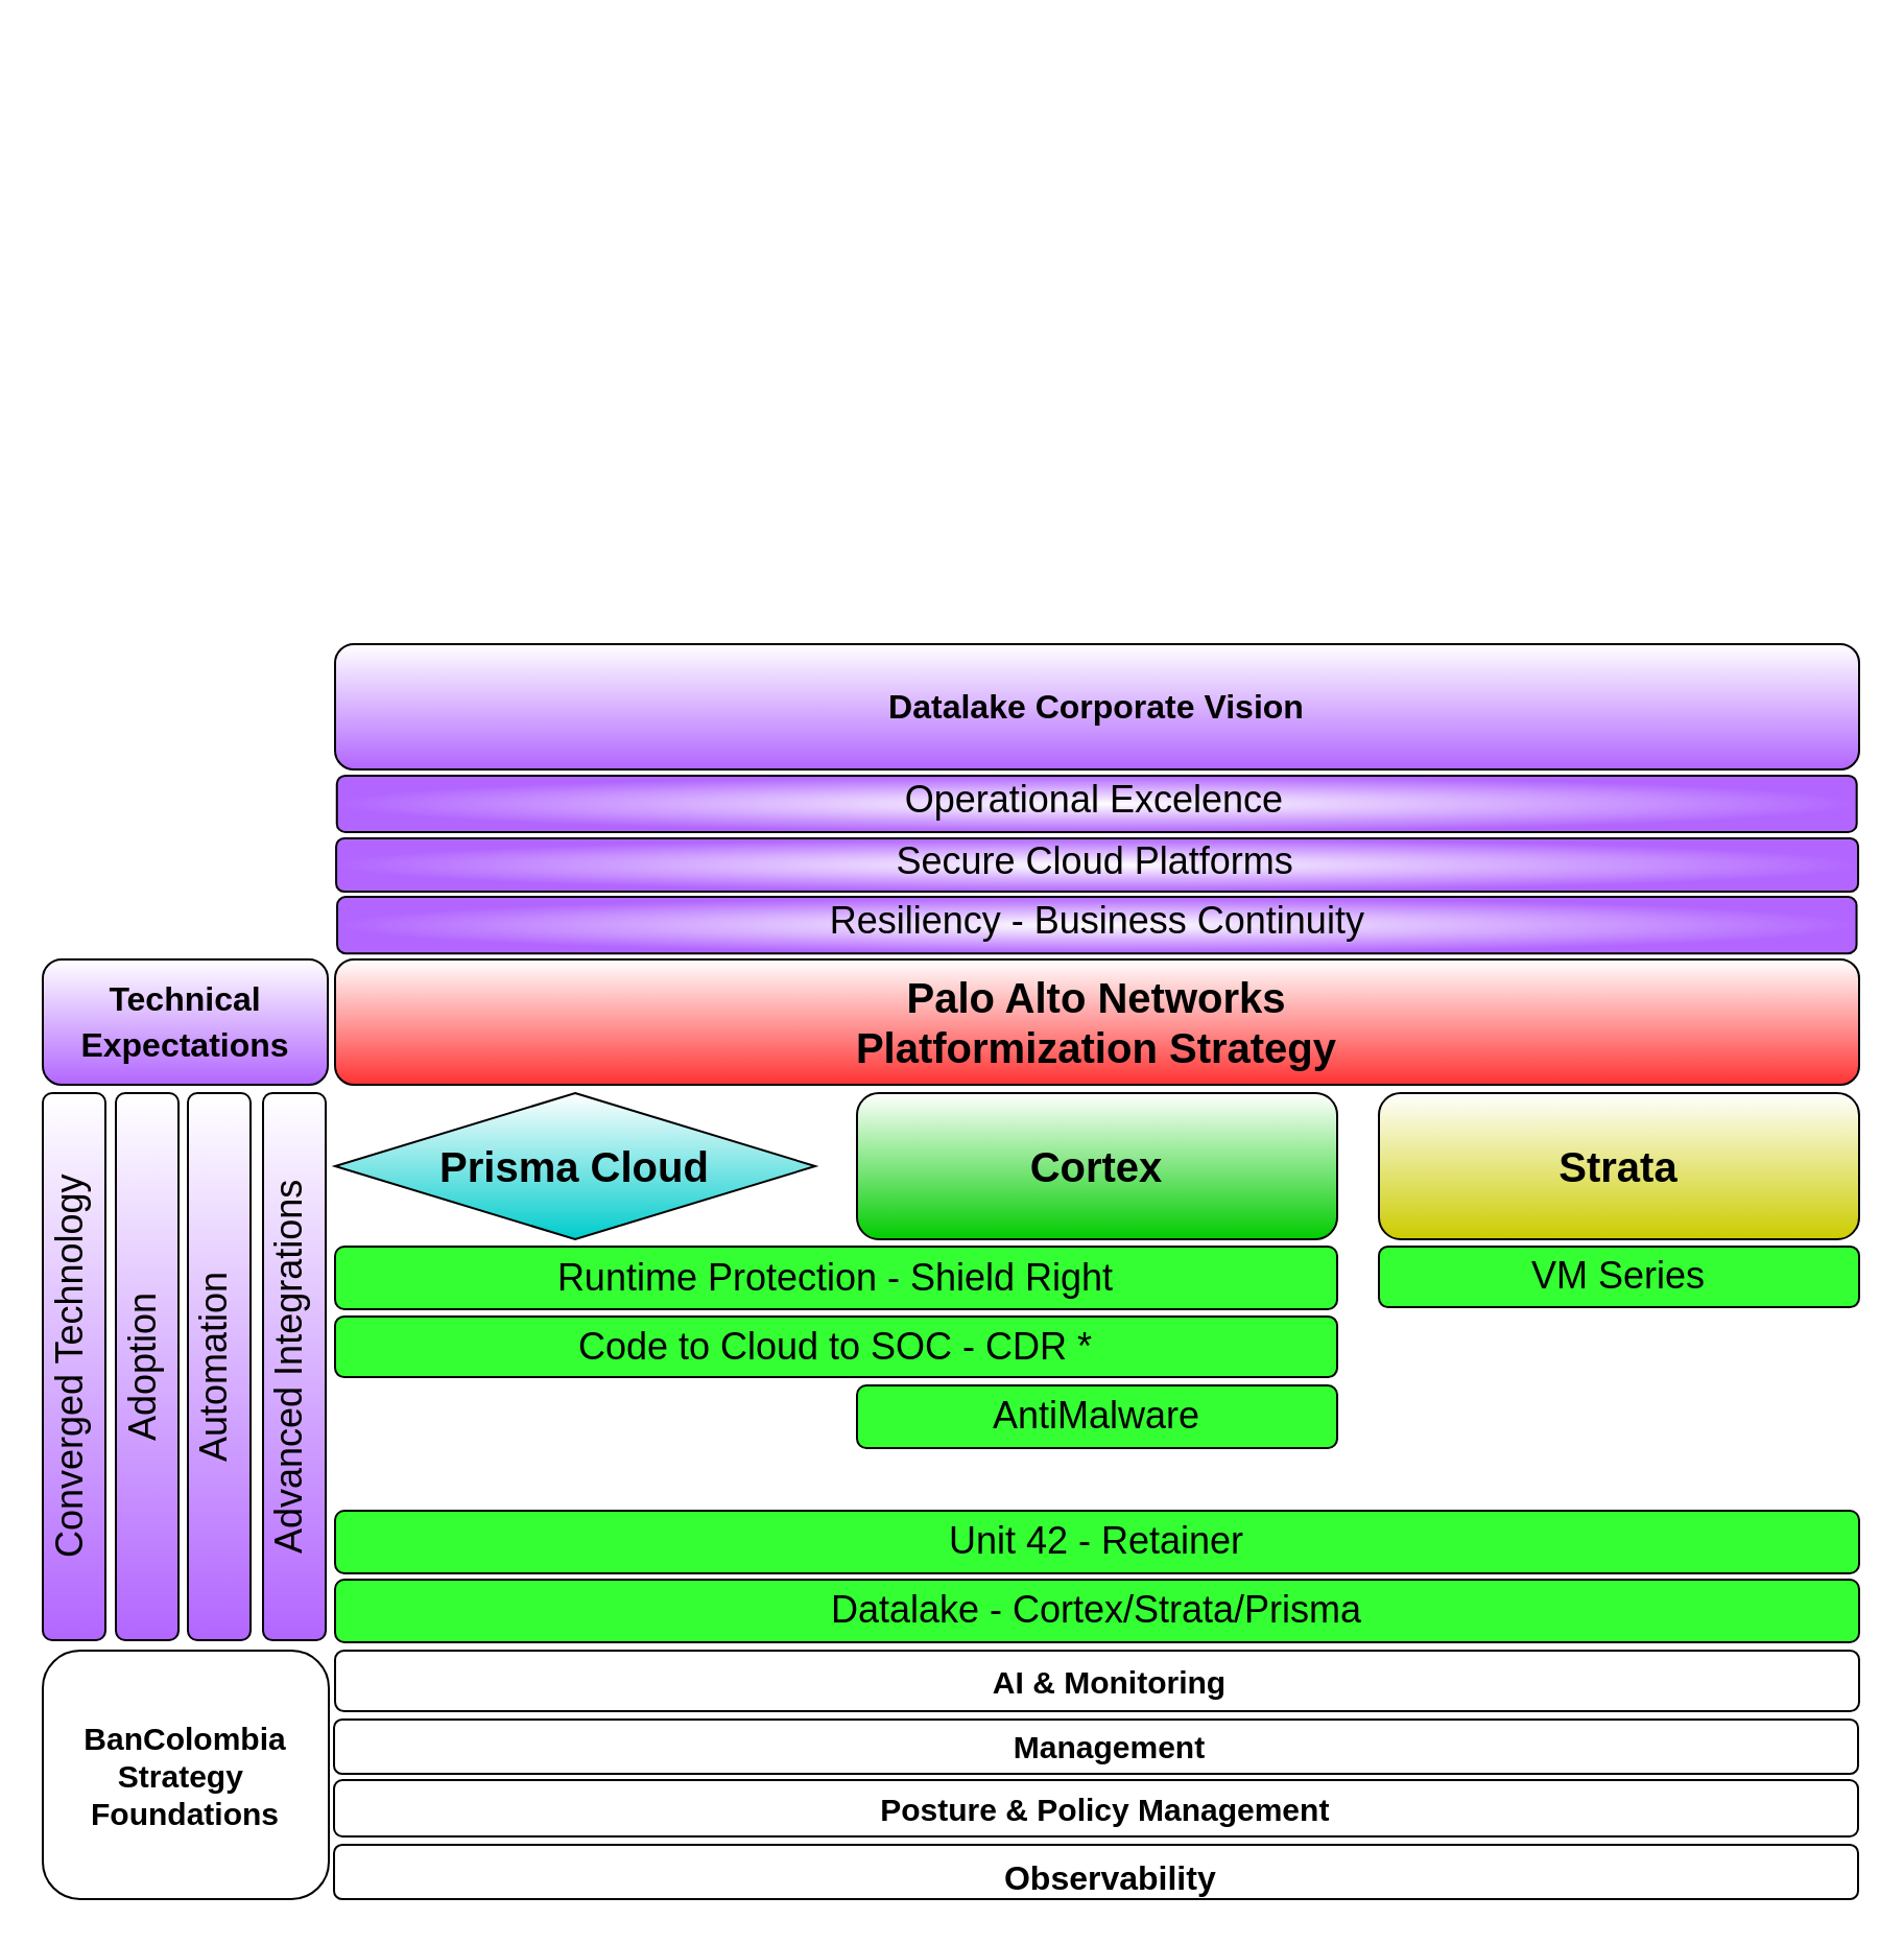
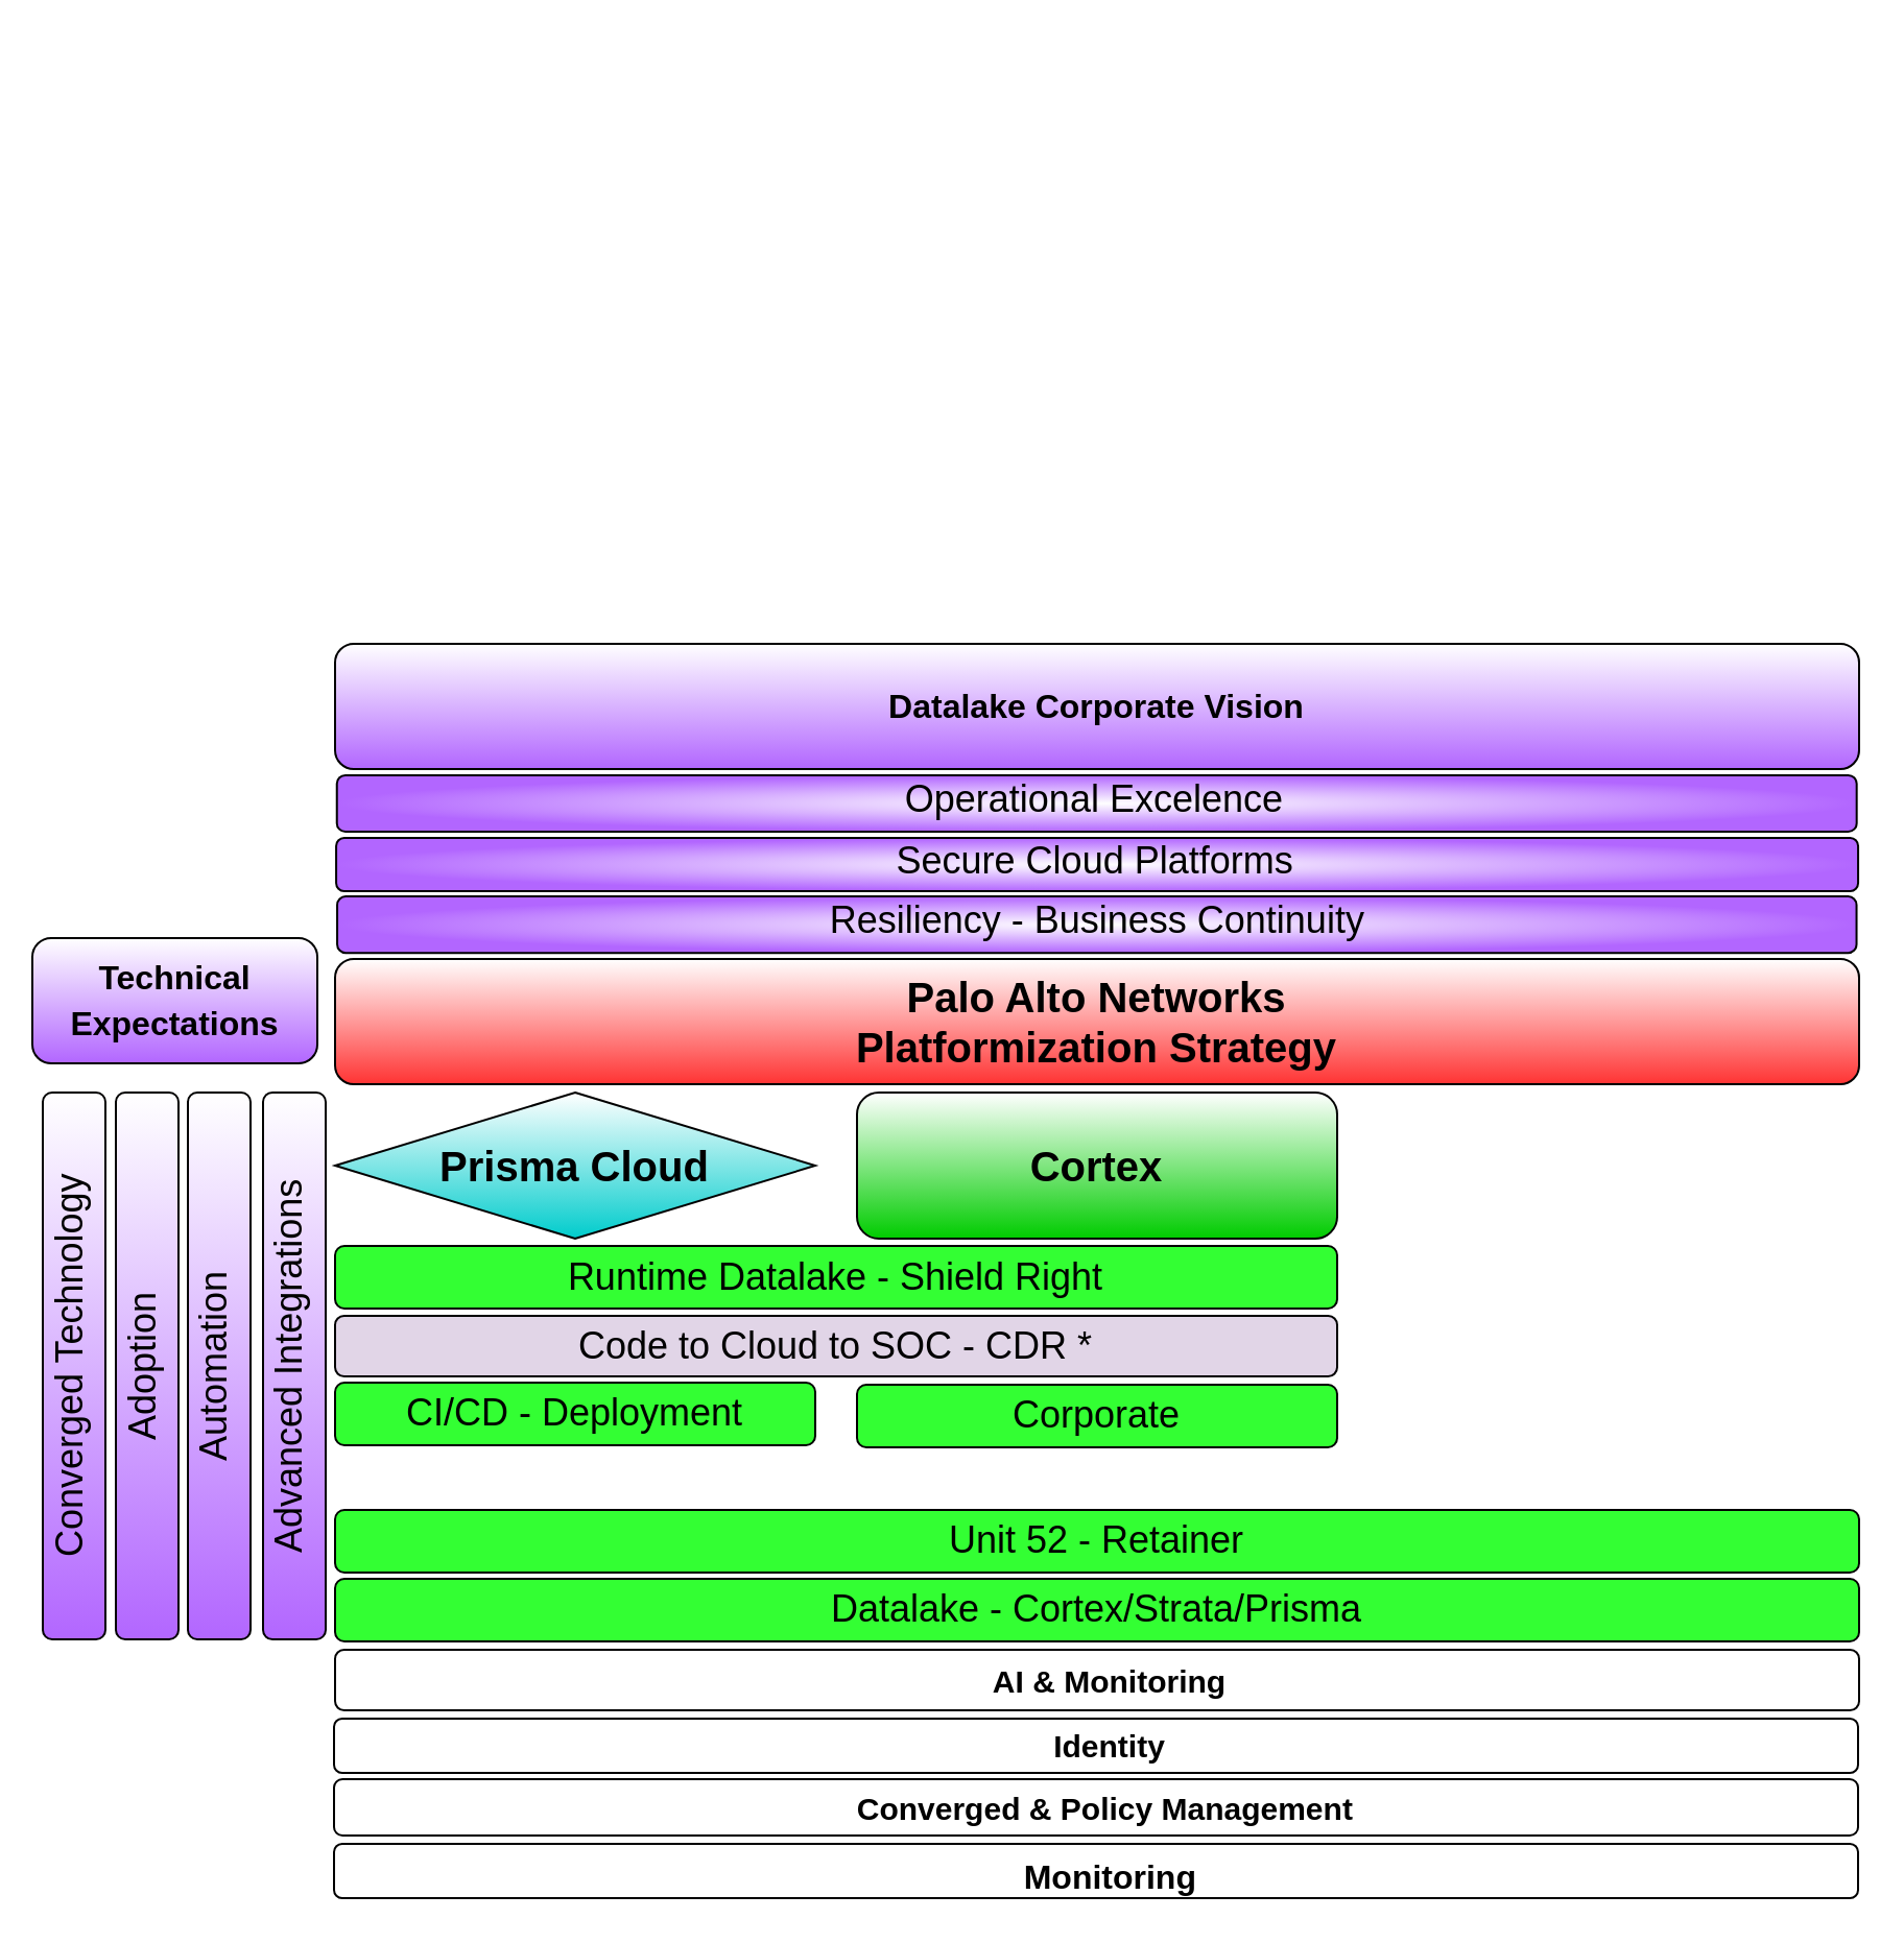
- <mxCell id="25" value="&lt;font style=&quot;font-size: 16px;&quot;&gt;&lt;b style=&quot;&quot;&gt;Technical&lt;/b&gt;&lt;/font&gt;&lt;div&gt;&lt;font style=&quot;font-size: 16px;&quot;&gt;&lt;b style=&quot;&quot;&gt;Expectations&lt;/b&gt;&lt;/font&gt;&lt;/div&gt;" style="rounded=1;whiteSpace=wrap;html=1;fontSize=18;gradientColor=#B266FF;" parent="1" vertex="1"><mxGeometry x="20" y="459" width="136.5" height="60" as="geometry" /></mxCell>
+ <mxCell id="25" value="&lt;font style=&quot;font-size: 16px;&quot;&gt;&lt;b style=&quot;&quot;&gt;Technical&lt;/b&gt;&lt;/font&gt;&lt;div&gt;&lt;font style=&quot;font-size: 16px;&quot;&gt;&lt;b style=&quot;&quot;&gt;Expectations&lt;/b&gt;&lt;/font&gt;&lt;/div&gt;" style="rounded=1;whiteSpace=wrap;html=1;fontSize=18;gradientColor=#B266FF;" parent="1" vertex="1"><mxGeometry x="15" y="449" width="136.5" height="60" as="geometry" /></mxCell>
- <mxCell id="5" value="Strata" style="rounded=1;whiteSpace=wrap;html=1;fontSize=20;gradientColor=#CCCC00;fontStyle=1" parent="1" vertex="1"><mxGeometry x="660" y="523" width="230" height="70" as="geometry" /></mxCell>
- <mxCell id="13" value="VM Series" style="rounded=1;whiteSpace=wrap;html=1;fontSize=18;strokeColor=#000000;strokeWidth=1;fillColor=#33FF33;" parent="1" vertex="1"><mxGeometry x="660" y="596.5" width="230" height="29" as="geometry" /></mxCell>
- <mxCell id="15" value="Runtime Protection - Shield Right" style="rounded=1;whiteSpace=wrap;html=1;fontSize=18;strokeWidth=1;strokeColor=#000000;fillColor=#33FF33;" parent="1" vertex="1"><mxGeometry x="160" y="596.5" width="480" height="30" as="geometry" /></mxCell>
+ <mxCell id="15" value="Runtime Datalake - Shield Right" style="rounded=1;whiteSpace=wrap;html=1;fontSize=18;strokeWidth=1;strokeColor=#000000;fillColor=#33FF33;" parent="1" vertex="1"><mxGeometry x="160" y="596.5" width="480" height="30" as="geometry" /></mxCell>
- <mxCell id="14" value="Code to Cloud to SOC - CDR *" style="rounded=1;whiteSpace=wrap;html=1;fontSize=18;fillColor=#33FF33;" parent="1" vertex="1"><mxGeometry x="160" y="630" width="480" height="29" as="geometry" /></mxCell>
+ <mxCell id="14" value="Code to Cloud to SOC - CDR *" style="rounded=1;whiteSpace=wrap;html=1;fontSize=18;fillColor=#e1d5e7;" parent="1" vertex="1"><mxGeometry x="160" y="630" width="480" height="29" as="geometry" /></mxCell>
+ <mxCell id="21" value="CI/CD - Deployment" style="rounded=1;whiteSpace=wrap;html=1;fontSize=18;fillColor=#33FF33;" parent="1" vertex="1"><mxGeometry x="160" y="662" width="230" height="30" as="geometry" /></mxCell>
- <mxCell id="19" value="AntiMalware" style="rounded=1;whiteSpace=wrap;html=1;fontSize=18;fillColor=#33FF33;" parent="1" vertex="1"><mxGeometry x="410" y="663" width="230" height="30" as="geometry" /></mxCell>
+ <mxCell id="19" value="Corporate" style="rounded=1;whiteSpace=wrap;html=1;fontSize=18;fillColor=#33FF33;" parent="1" vertex="1"><mxGeometry x="410" y="663" width="230" height="30" as="geometry" /></mxCell>
- <mxCell id="20" value="Unit 42 - Retainer" style="rounded=1;whiteSpace=wrap;html=1;fontSize=18;strokeWidth=1;strokeColor=#000000;fillColor=#33FF33;" parent="1" vertex="1"><mxGeometry x="160" y="723" width="730" height="30" as="geometry" /></mxCell>
+ <mxCell id="20" value="Unit 52 - Retainer" style="rounded=1;whiteSpace=wrap;html=1;fontSize=18;strokeWidth=1;strokeColor=#000000;fillColor=#33FF33;" parent="1" vertex="1"><mxGeometry x="160" y="723" width="730" height="30" as="geometry" /></mxCell>
- <mxCell id="7" value="&lt;b&gt;&amp;nbsp; &amp;nbsp;Management&lt;/b&gt;" style="rounded=1;whiteSpace=wrap;html=1;fontSize=15;align=center;" parent="1" vertex="1"><mxGeometry x="159.5" y="823" width="730" height="26" as="geometry" /></mxCell>
+ <mxCell id="7" value="&lt;b&gt;&amp;nbsp; &amp;nbsp;Identity&lt;/b&gt;" style="rounded=1;whiteSpace=wrap;html=1;fontSize=15;align=center;" parent="1" vertex="1"><mxGeometry x="159.5" y="823" width="730" height="26" as="geometry" /></mxCell>
- <mxCell id="27" value="BanColombia Strategy&amp;nbsp;&lt;div&gt;Foundations&lt;/div&gt;" style="rounded=1;whiteSpace=wrap;html=1;fontStyle=1;fontSize=15;" vertex="1" parent="1"><mxGeometry x="20" y="790" width="137" height="119" as="geometry" /></mxCell>
- <mxCell id="8" value="&lt;b&gt;&amp;nbsp; Posture &amp;amp; Policy Management&lt;/b&gt;" style="rounded=1;whiteSpace=wrap;html=1;fontSize=15;align=center;" parent="1" vertex="1"><mxGeometry x="159.5" y="852" width="730" height="27" as="geometry" /></mxCell>
+ <mxCell id="8" value="&lt;b&gt;&amp;nbsp; Converged &amp;amp; Policy Management&lt;/b&gt;" style="rounded=1;whiteSpace=wrap;html=1;fontSize=15;align=center;" parent="1" vertex="1"><mxGeometry x="159.5" y="852" width="730" height="27" as="geometry" /></mxCell>
- <mxCell id="9" value="&lt;b&gt;&amp;nbsp; &amp;nbsp;Observability&lt;/b&gt;" style="rounded=1;whiteSpace=wrap;html=1;fontSize=16;align=center;verticalAlign=top;" parent="1" vertex="1"><mxGeometry x="159.5" y="883" width="730" height="26" as="geometry" /></mxCell>
+ <mxCell id="9" value="&lt;b&gt;&amp;nbsp; &amp;nbsp;Monitoring&lt;/b&gt;" style="rounded=1;whiteSpace=wrap;html=1;fontSize=16;align=center;verticalAlign=top;" parent="1" vertex="1"><mxGeometry x="159.5" y="883" width="730" height="26" as="geometry" /></mxCell>
